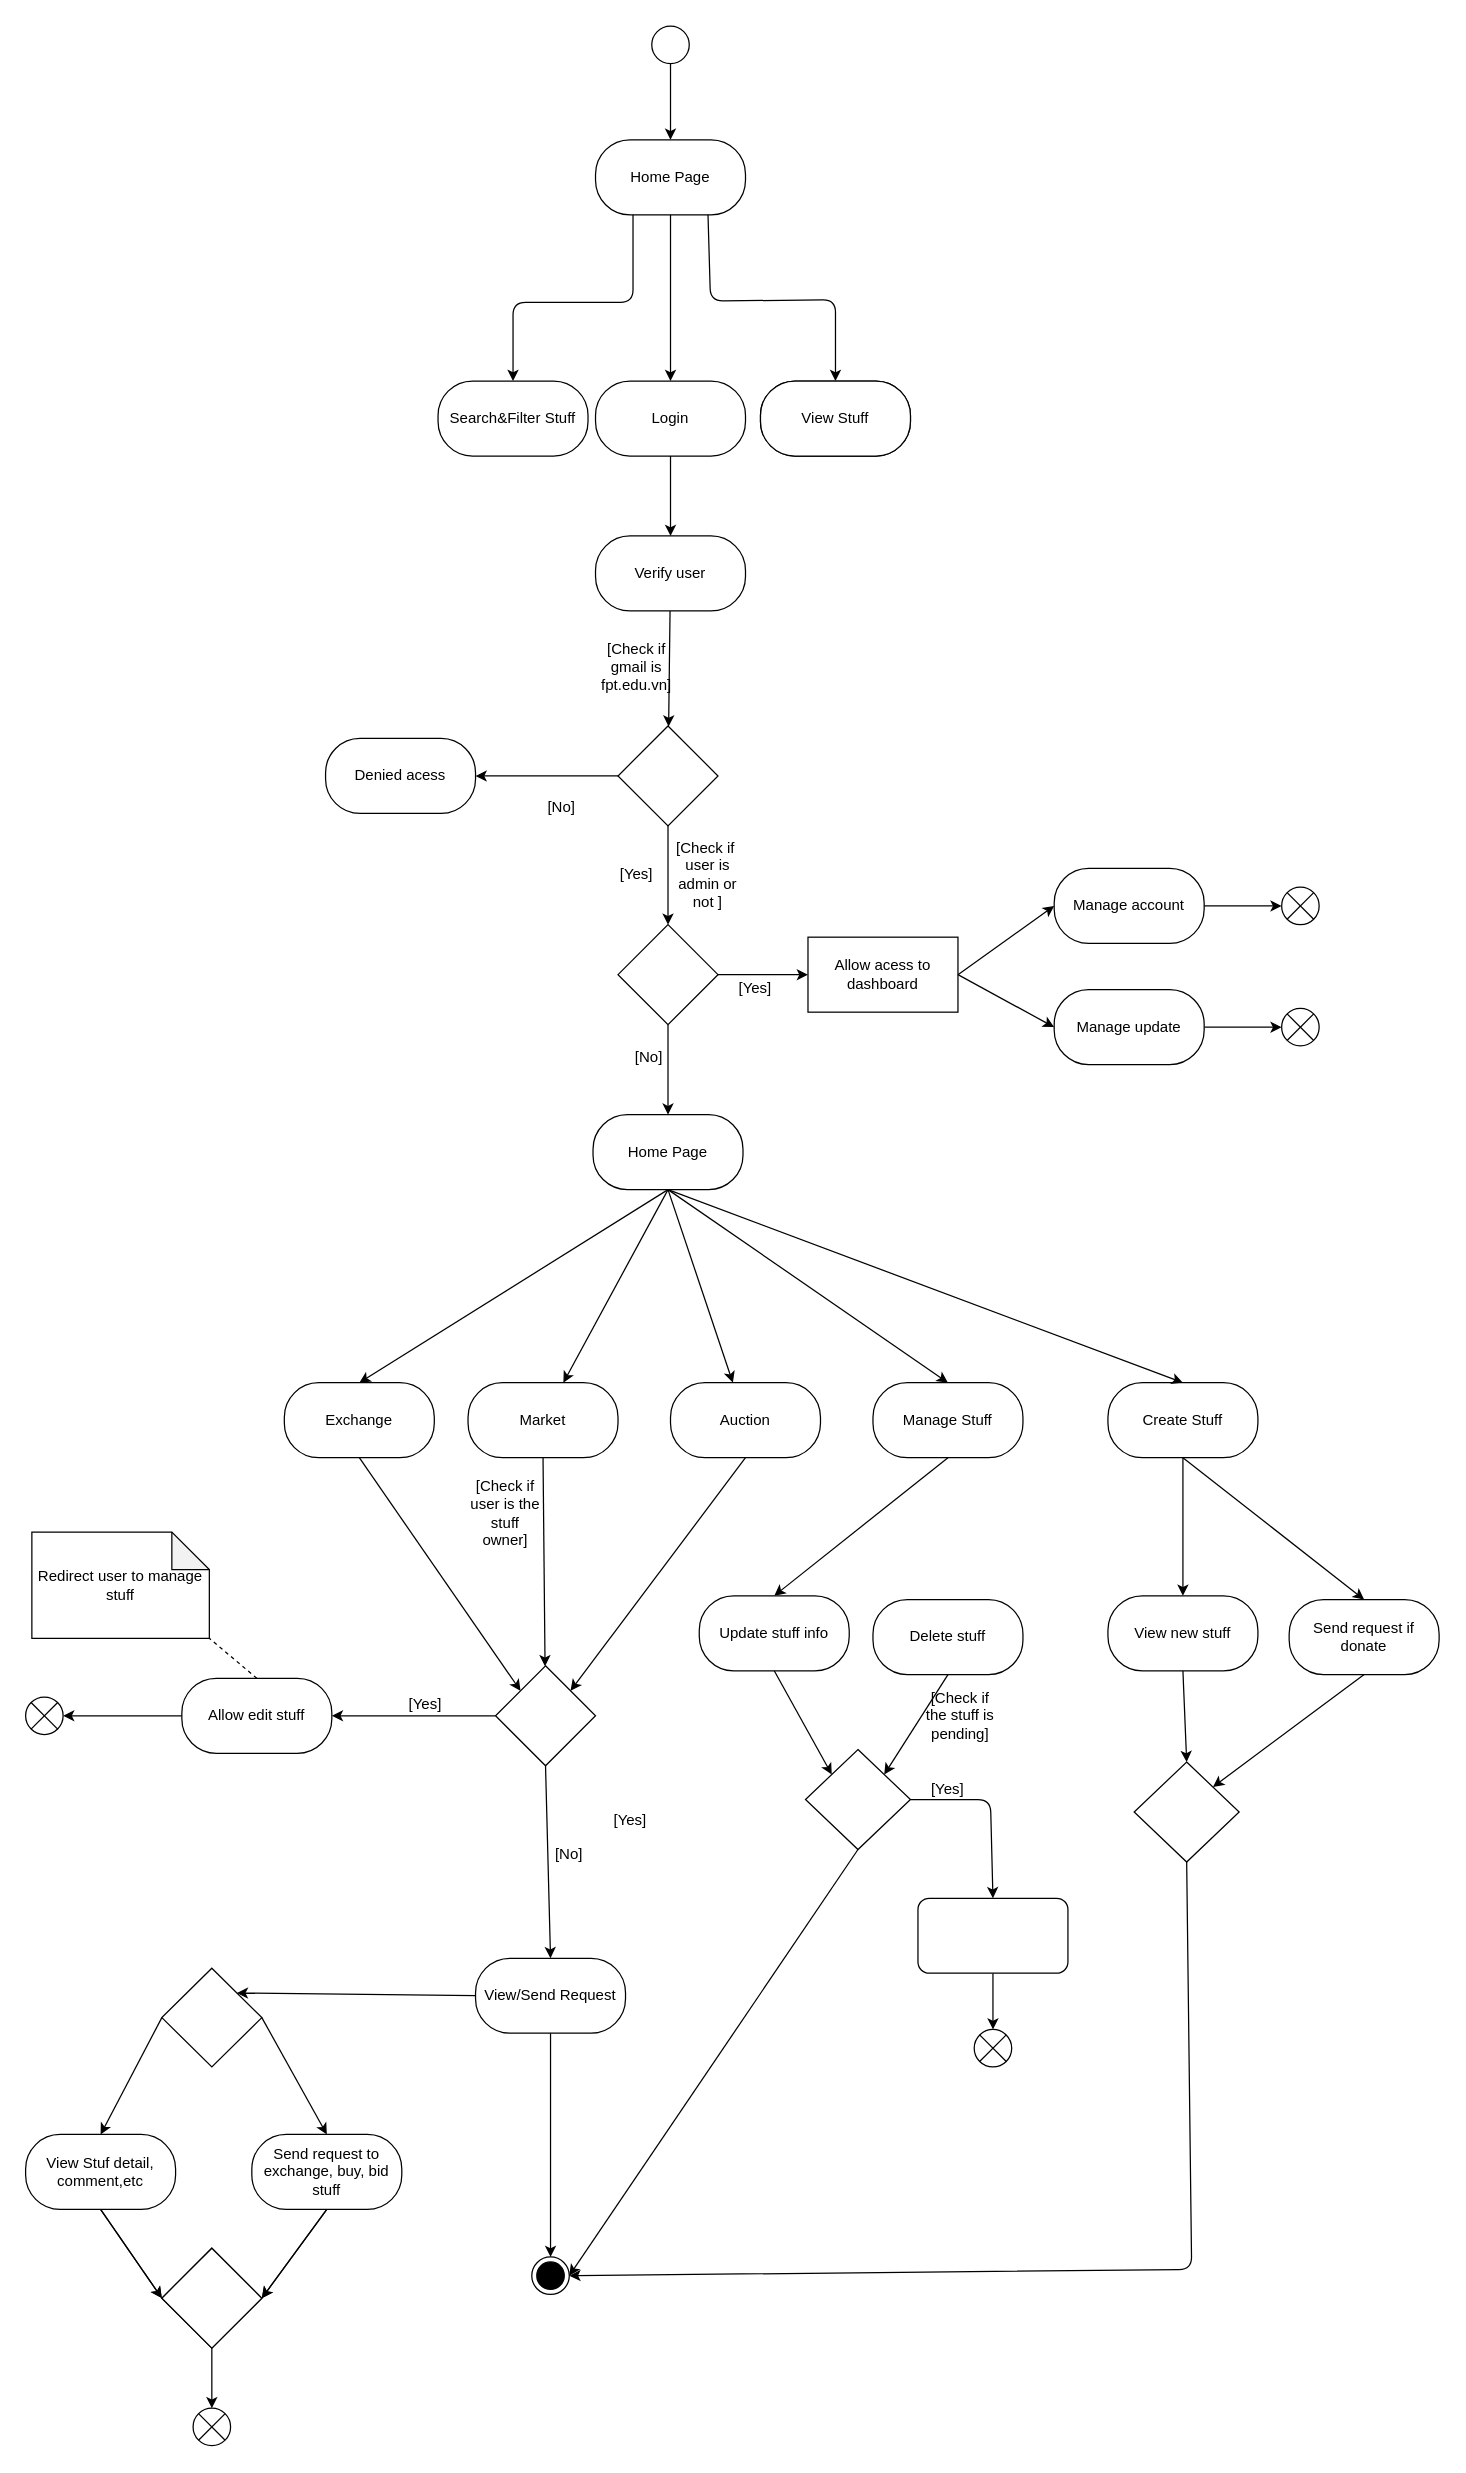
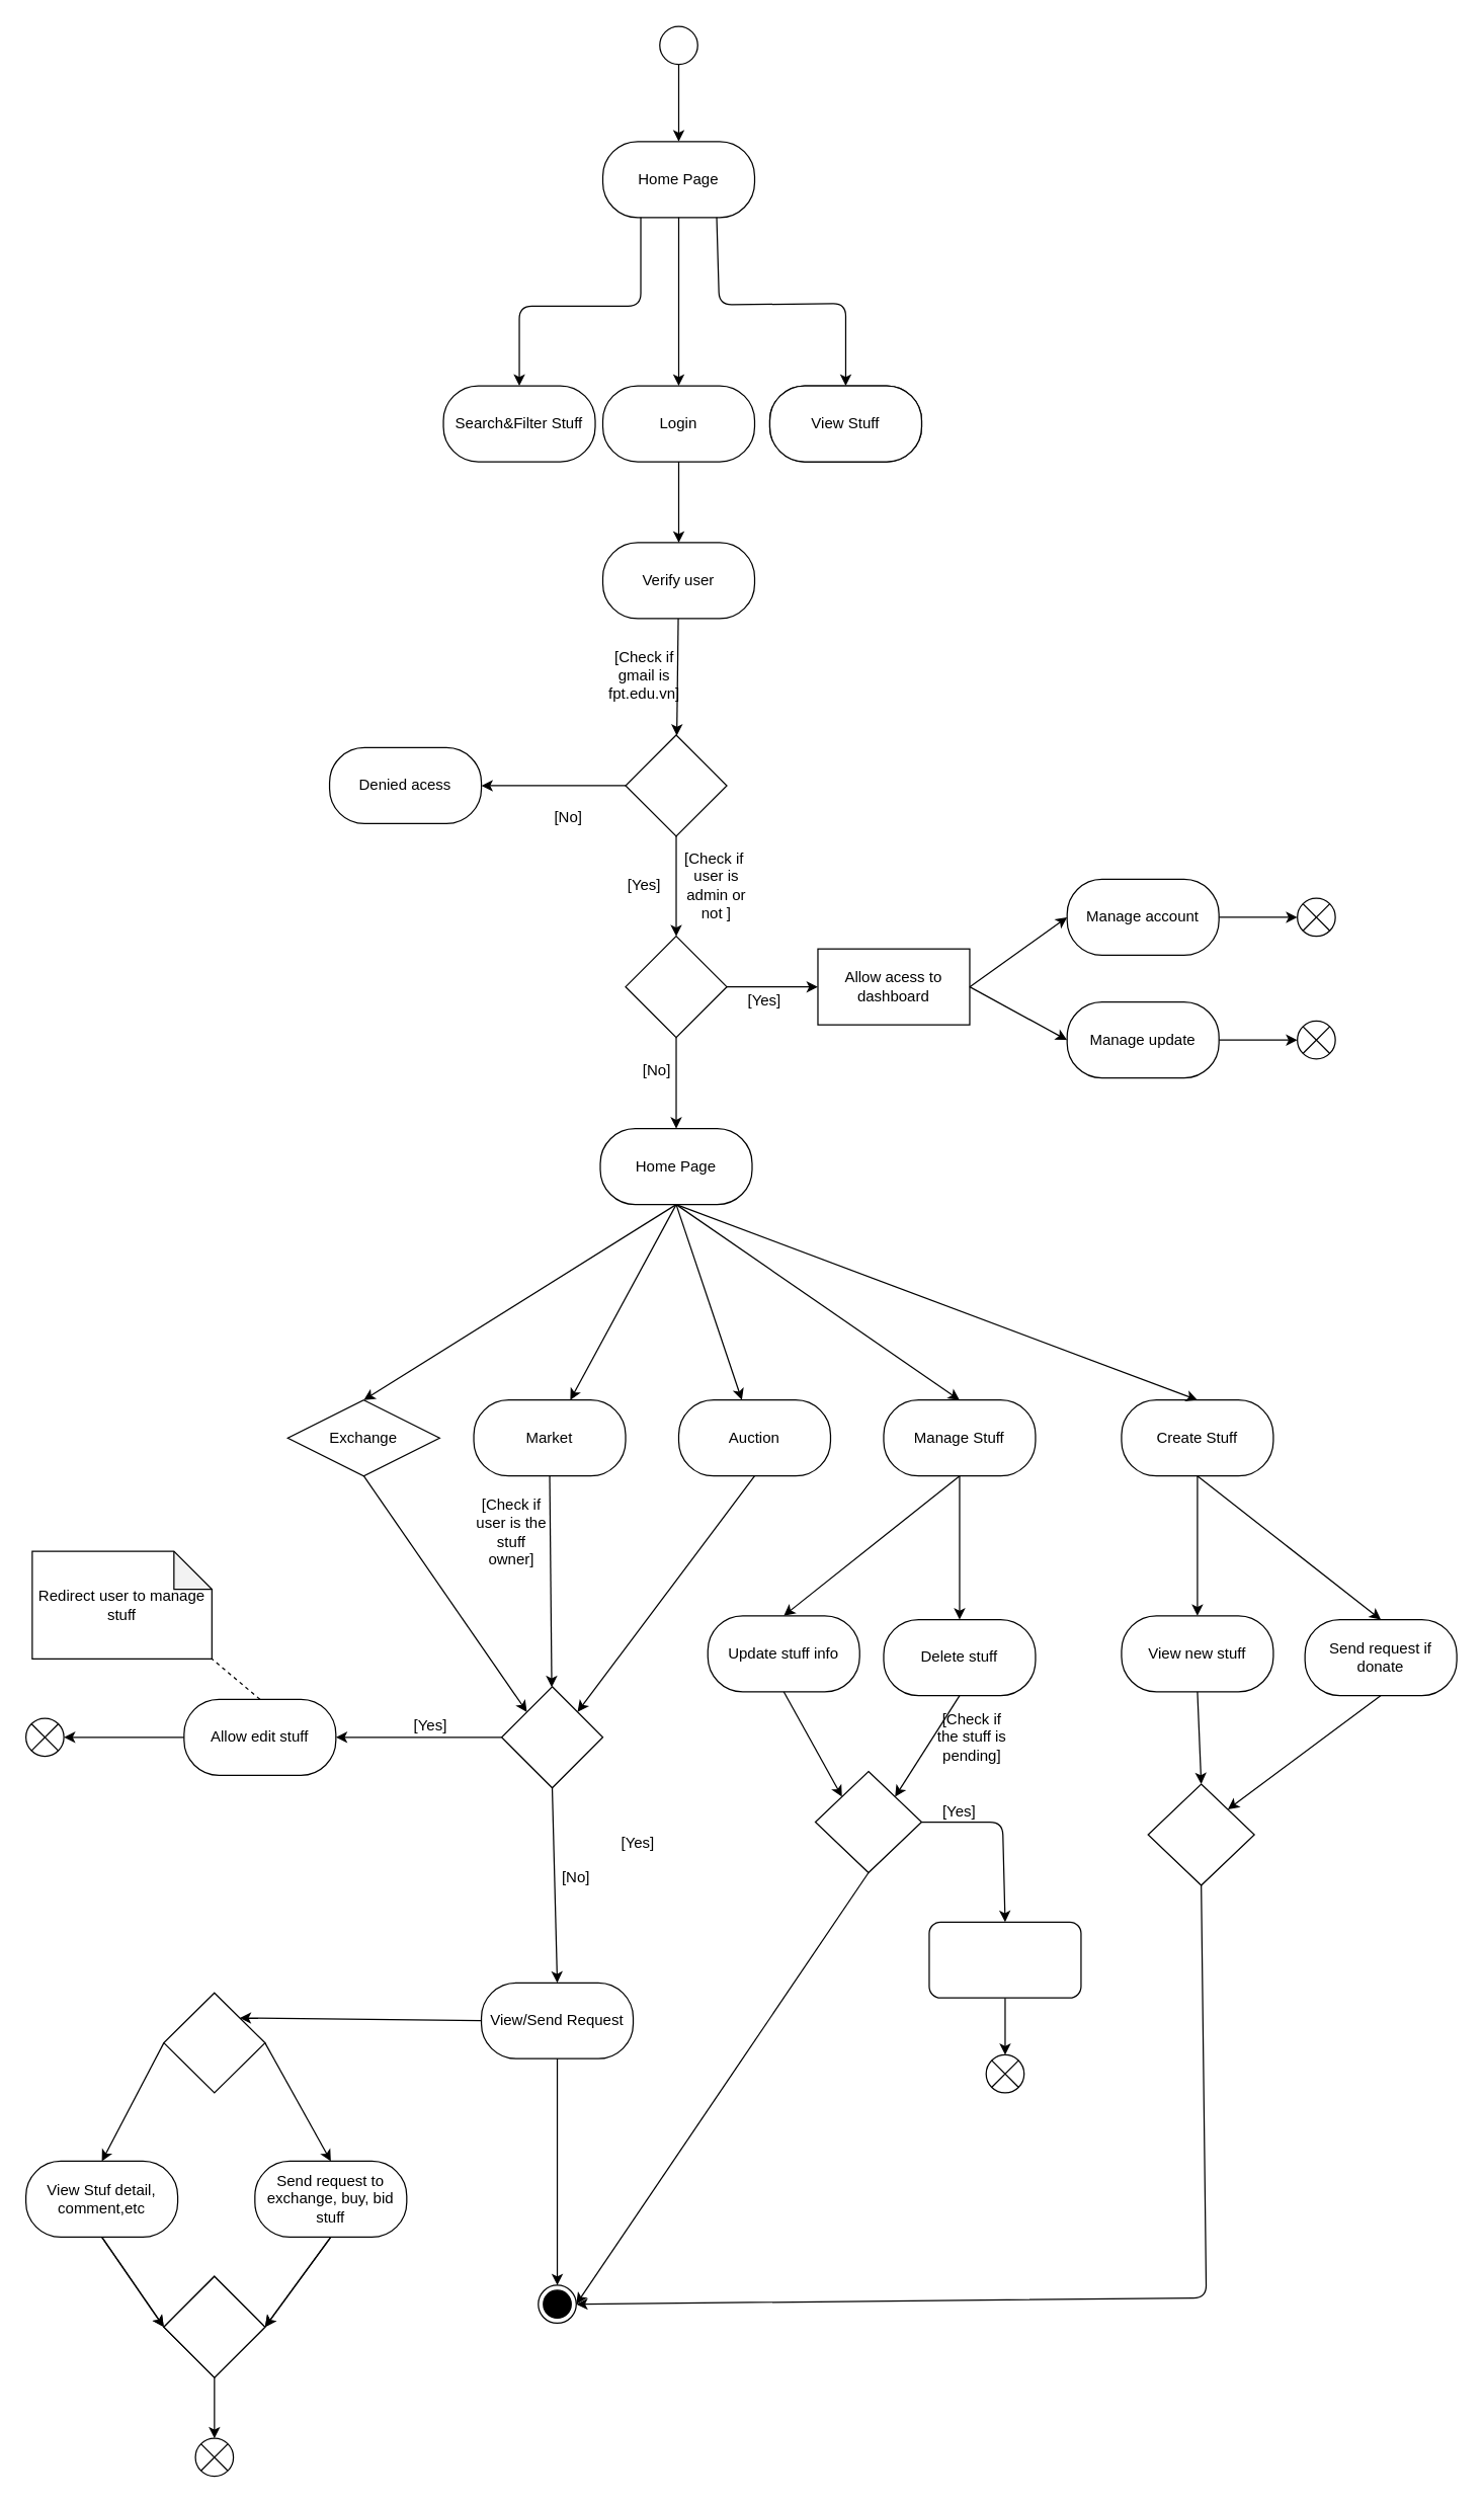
- <mxCell id="41" value="Exchange" style="rounded=1;whiteSpace=wrap;html=1;arcSize=46;" parent="1" vertex="1"><mxGeometry x="227" y="1105.5" width="120" height="60" as="geometry" /></mxCell>
+ <mxCell id="41" value="Exchange" style="rhombus;whiteSpace=wrap;html=1;arcSize=46;" parent="1" vertex="1"><mxGeometry x="227" y="1105.5" width="120" height="60" as="geometry" /></mxCell>
+ <mxCell id="55" style="edgeStyle=none;html=1;strokeColor=#000000;exitX=0.5;exitY=1;exitDx=0;exitDy=0;entryX=0.5;entryY=0;entryDx=0;entryDy=0;" edge="1" parent="1" source="43" target="70"><mxGeometry relative="1" as="geometry"><mxPoint x="858" y="1264" as="sourcePoint" /><mxPoint x="805" y="1254" as="targetPoint" /></mxGeometry></mxCell>
